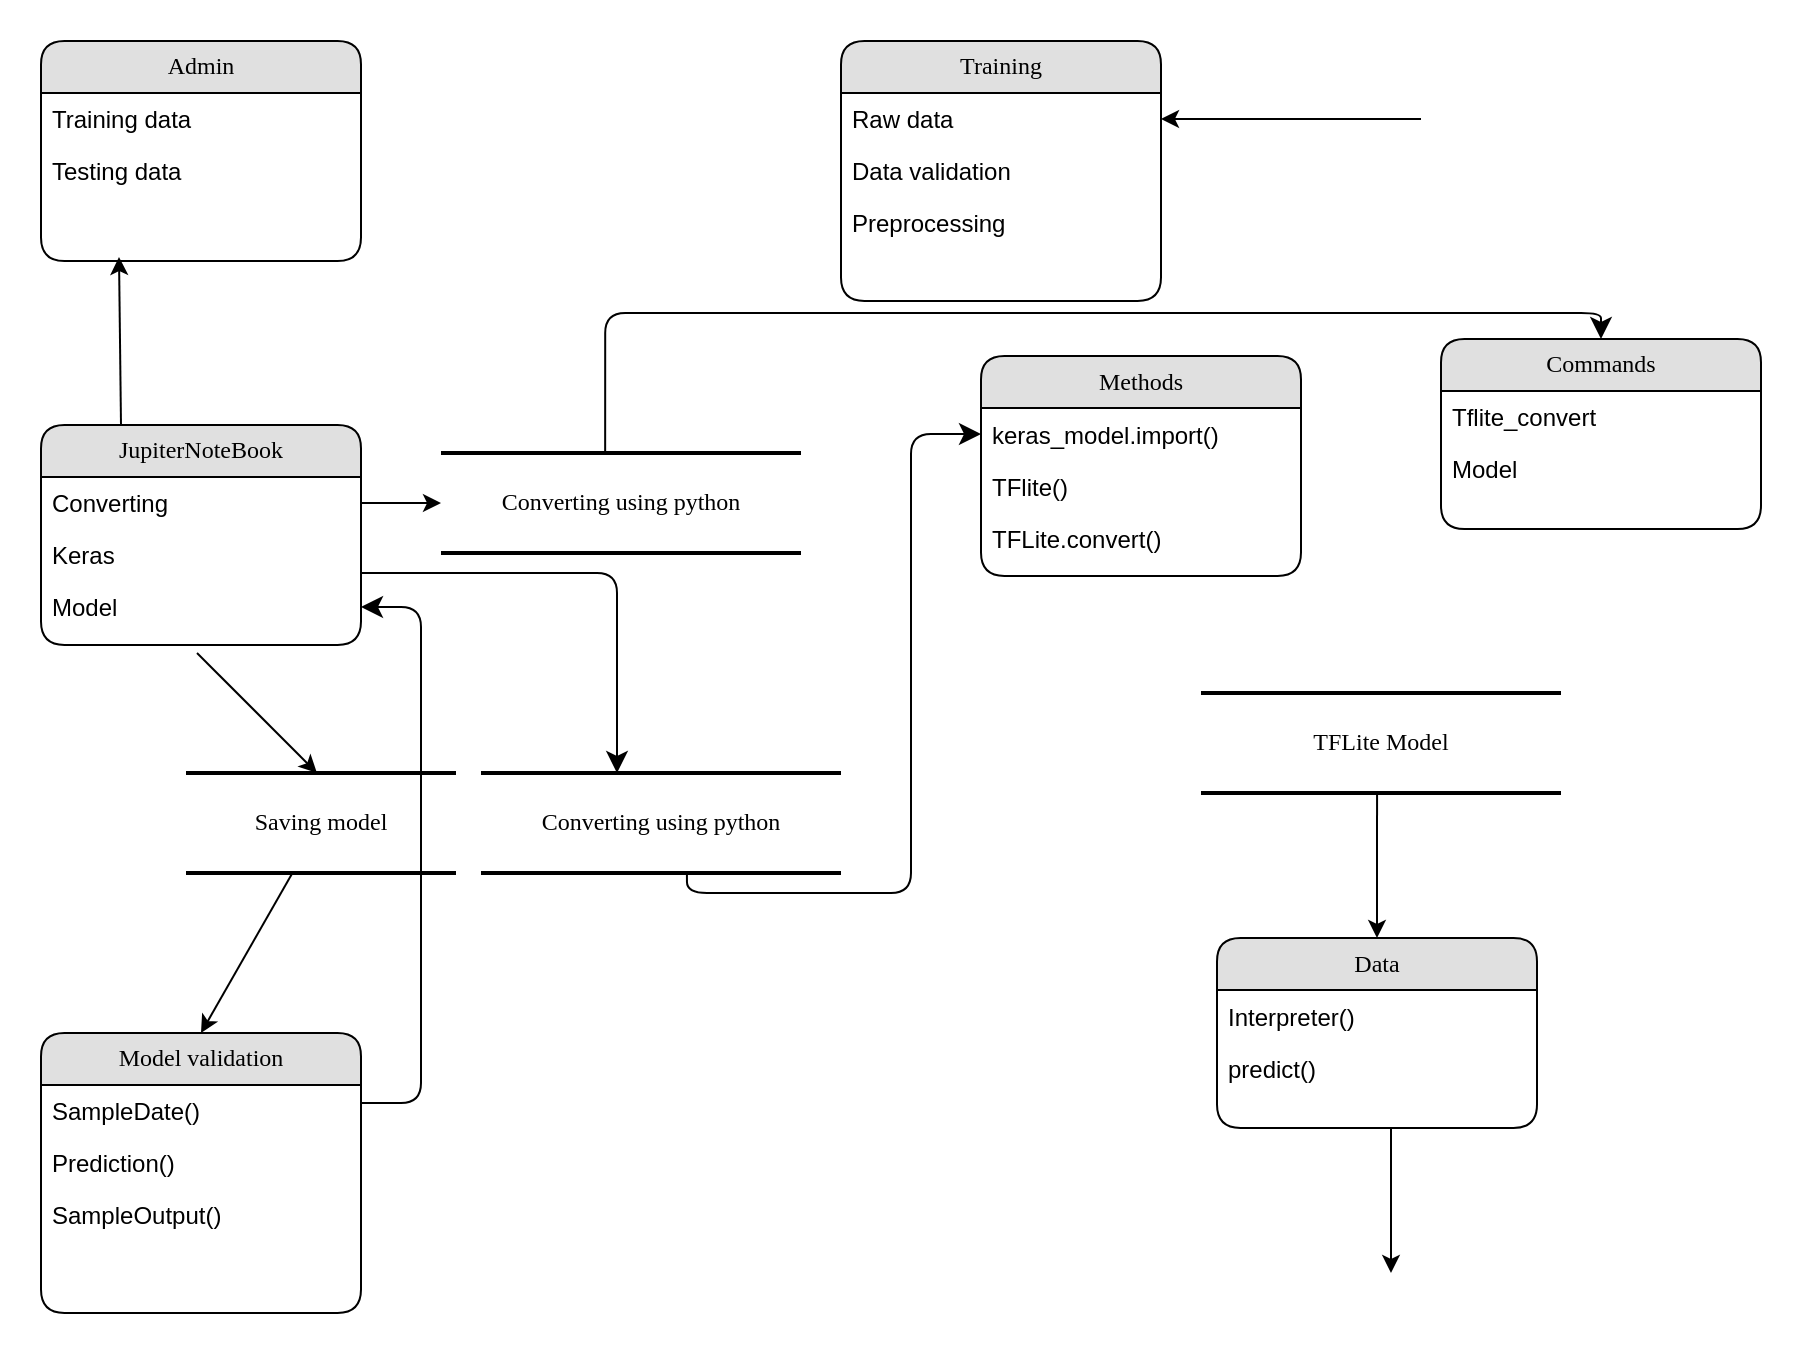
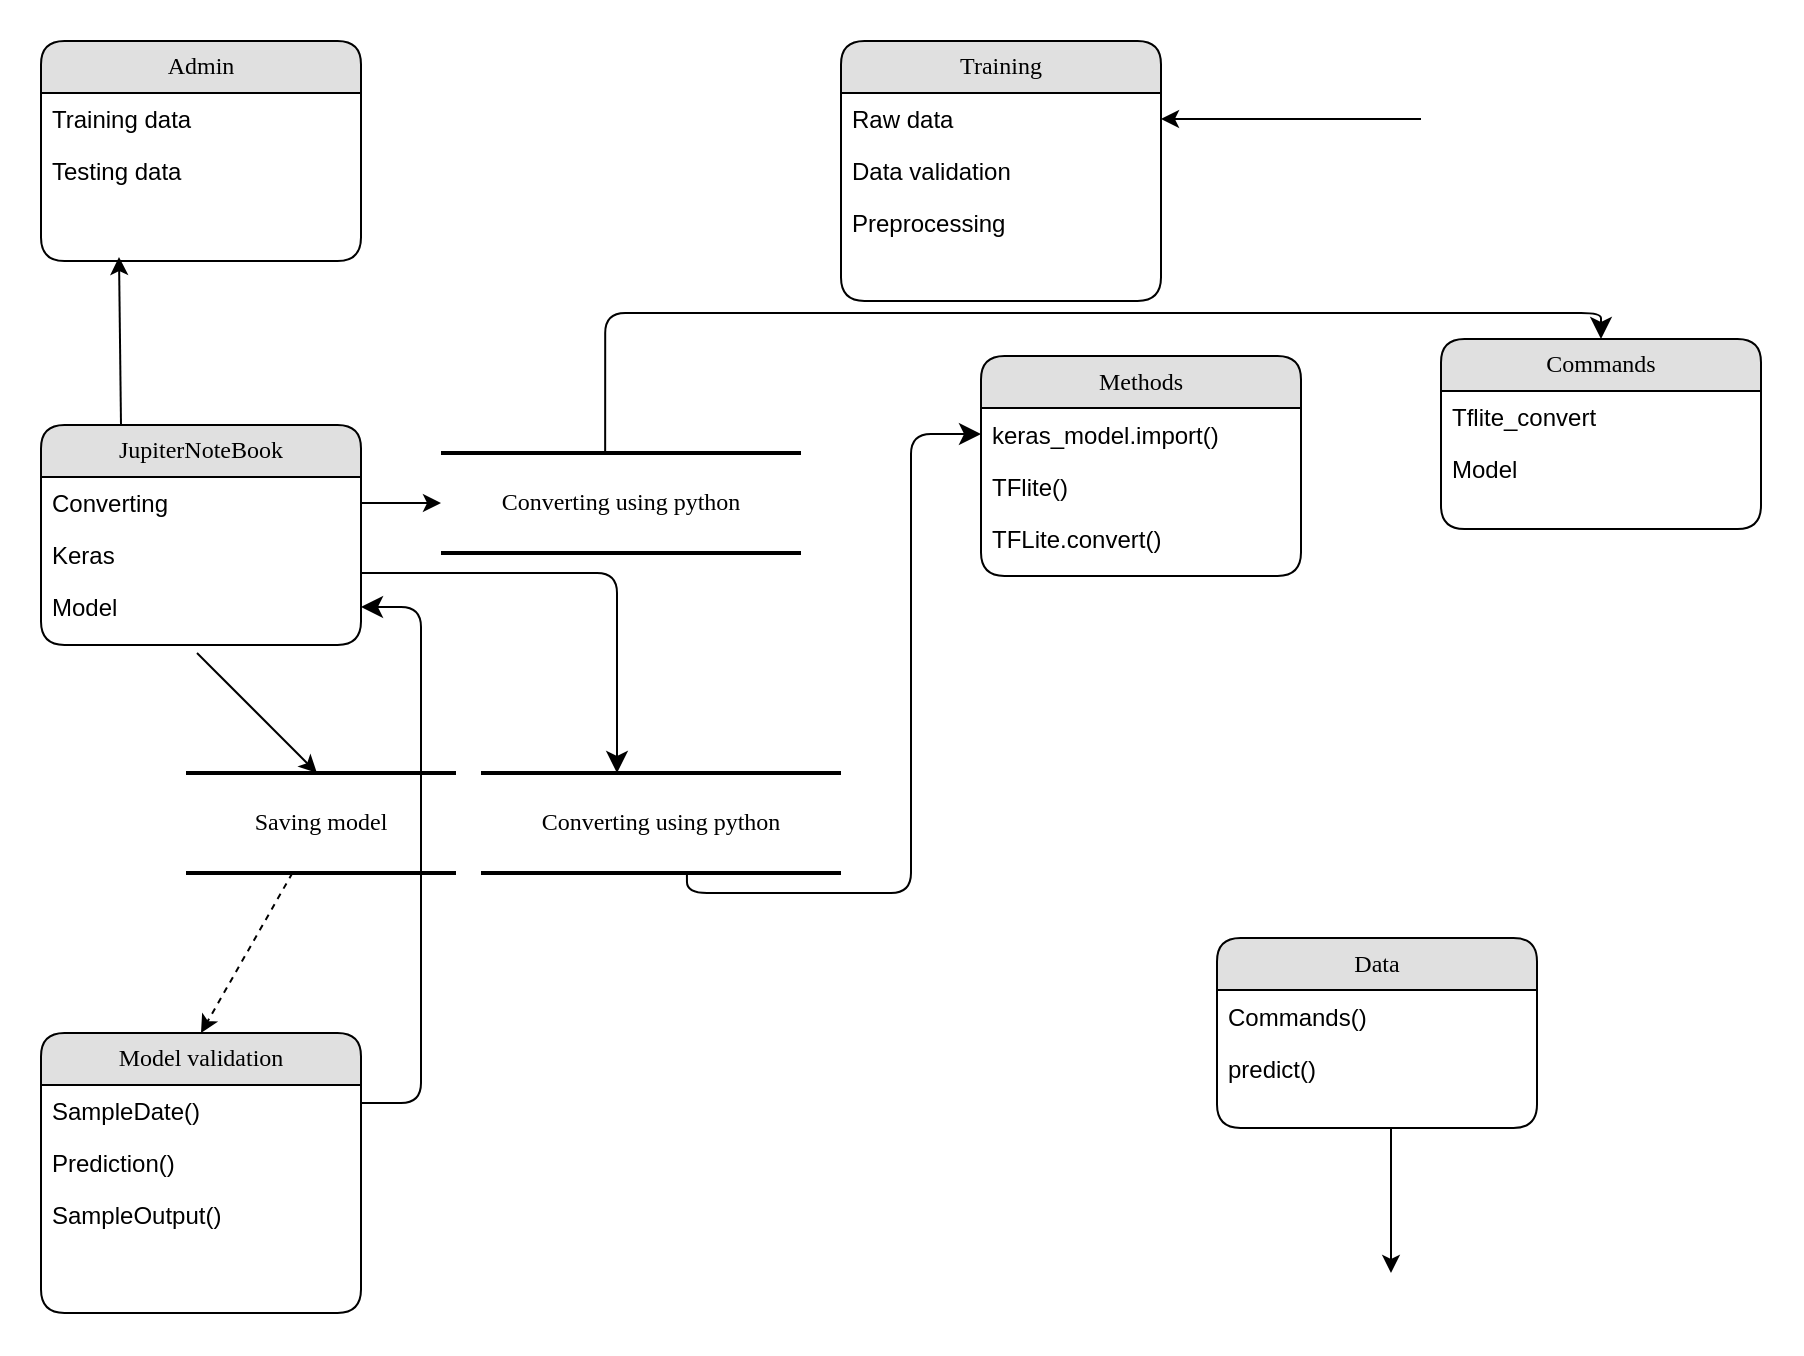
- <mxCell id="36" value="TFLite Model" style="html=1;rounded=0;shadow=0;comic=0;labelBackgroundColor=none;strokeColor=#000000;strokeWidth=2;fillColor=#FFFFFF;fontFamily=Verdana;fontSize=12;fontColor=#000000;align=center;shape=mxgraph.ios7ui.horLines;" vertex="1" parent="1"><mxGeometry x="600" y="346" width="180" height="50" as="geometry" /></mxCell>
- <mxCell id="37" value="" style="endArrow=classic;html=1;exitX=0.489;exitY=1;exitDx=0;exitDy=0;exitPerimeter=0;entryX=0.5;entryY=0;entryDx=0;entryDy=0;" edge="1" parent="1" source="36" target="38"><mxGeometry width="50" height="50" relative="1" as="geometry"><mxPoint x="620" y="476" as="sourcePoint" /><mxPoint x="688" y="446" as="targetPoint" /></mxGeometry></mxCell>
- <mxCell id="32" value="" style="endArrow=classic;html=1;entryX=0.5;entryY=0;entryDx=0;entryDy=0;" edge="1" parent="1" source="2" target="14"><mxGeometry width="50" height="50" relative="1" as="geometry"><mxPoint x="20" y="506" as="sourcePoint" /><mxPoint x="70" y="456" as="targetPoint" /></mxGeometry></mxCell>
+ <mxCell id="32" value="" style="endArrow=classic;html=1;entryX=0.5;entryY=0;entryDx=0;entryDy=0;dashed=1;" edge="1" parent="1" source="2" target="14"><mxGeometry width="50" height="50" relative="1" as="geometry"><mxPoint x="20" y="506" as="sourcePoint" /><mxPoint x="70" y="456" as="targetPoint" /></mxGeometry></mxCell>
- <mxCell id="39" value="Interpreter()" style="text;html=1;strokeColor=none;fillColor=none;spacingLeft=4;spacingRight=4;whiteSpace=wrap;overflow=hidden;rotatable=0;points=[[0,0.5],[1,0.5]];portConstraint=eastwest;" vertex="1" parent="38"><mxGeometry y="26" width="160" height="26" as="geometry" /></mxCell>
+ <mxCell id="39" value="Commands()" style="text;html=1;strokeColor=none;fillColor=none;spacingLeft=4;spacingRight=4;whiteSpace=wrap;overflow=hidden;rotatable=0;points=[[0,0.5],[1,0.5]];portConstraint=eastwest;" vertex="1" parent="38"><mxGeometry y="26" width="160" height="26" as="geometry" /></mxCell>
